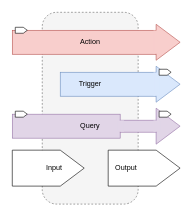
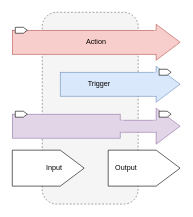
- <mxCell id="14" value="Action" style="text;html=1;strokeColor=none;fillColor=none;align=center;verticalAlign=middle;whiteSpace=wrap;rounded=0;" vertex="1" parent="1"><mxGeometry x="120" y="55" width="60" height="30" as="geometry" /></mxCell>
+ <mxCell id="14" value="Action" style="text;html=1;strokeColor=none;fillColor=none;align=center;verticalAlign=middle;whiteSpace=wrap;rounded=0;" vertex="1" parent="1"><mxGeometry x="130" y="55" width="60" height="30" as="geometry" /></mxCell>
- <mxCell id="15" value="Trigger" style="text;html=1;strokeColor=none;fillColor=none;align=center;verticalAlign=middle;whiteSpace=wrap;rounded=0;" vertex="1" parent="1"><mxGeometry x="120" y="125" width="60" height="30" as="geometry" /></mxCell>
+ <mxCell id="15" value="Trigger" style="text;html=1;strokeColor=none;fillColor=none;align=center;verticalAlign=middle;whiteSpace=wrap;rounded=0;" vertex="1" parent="1"><mxGeometry x="135" y="125" width="60" height="30" as="geometry" /></mxCell>
- <mxCell id="16" value="Query" style="text;html=1;strokeColor=none;fillColor=none;align=center;verticalAlign=middle;whiteSpace=wrap;rounded=0;" vertex="1" parent="1"><mxGeometry x="120" y="195" width="60" height="30" as="geometry" /></mxCell>
